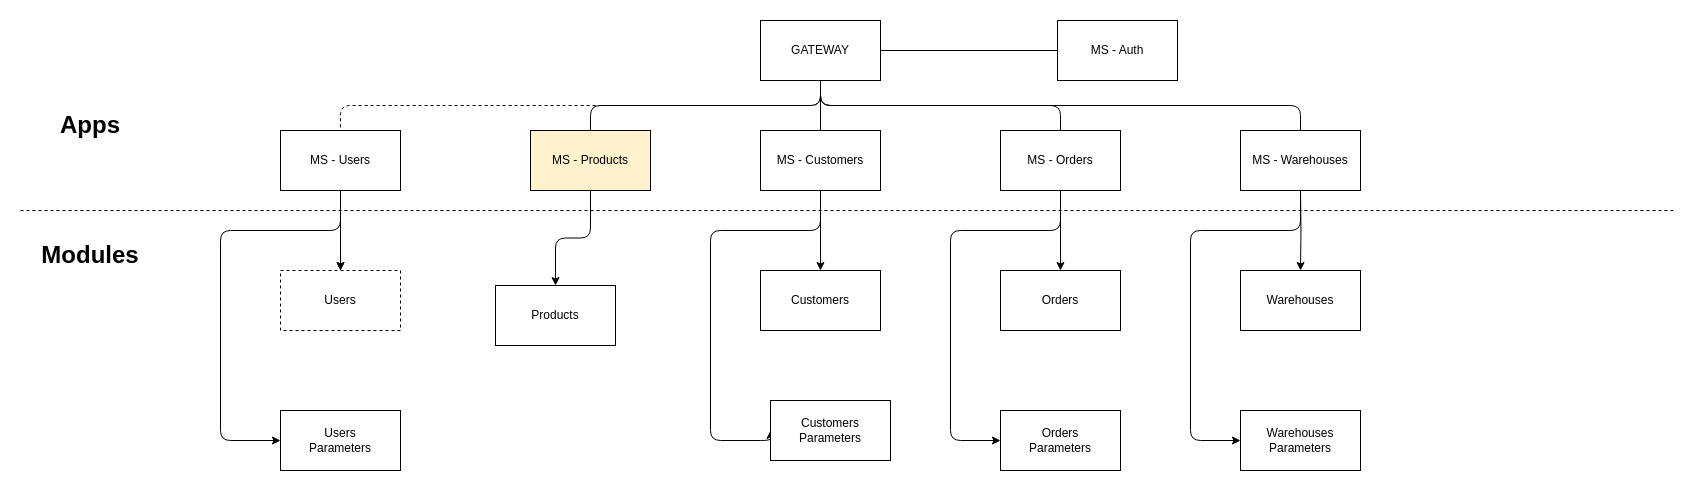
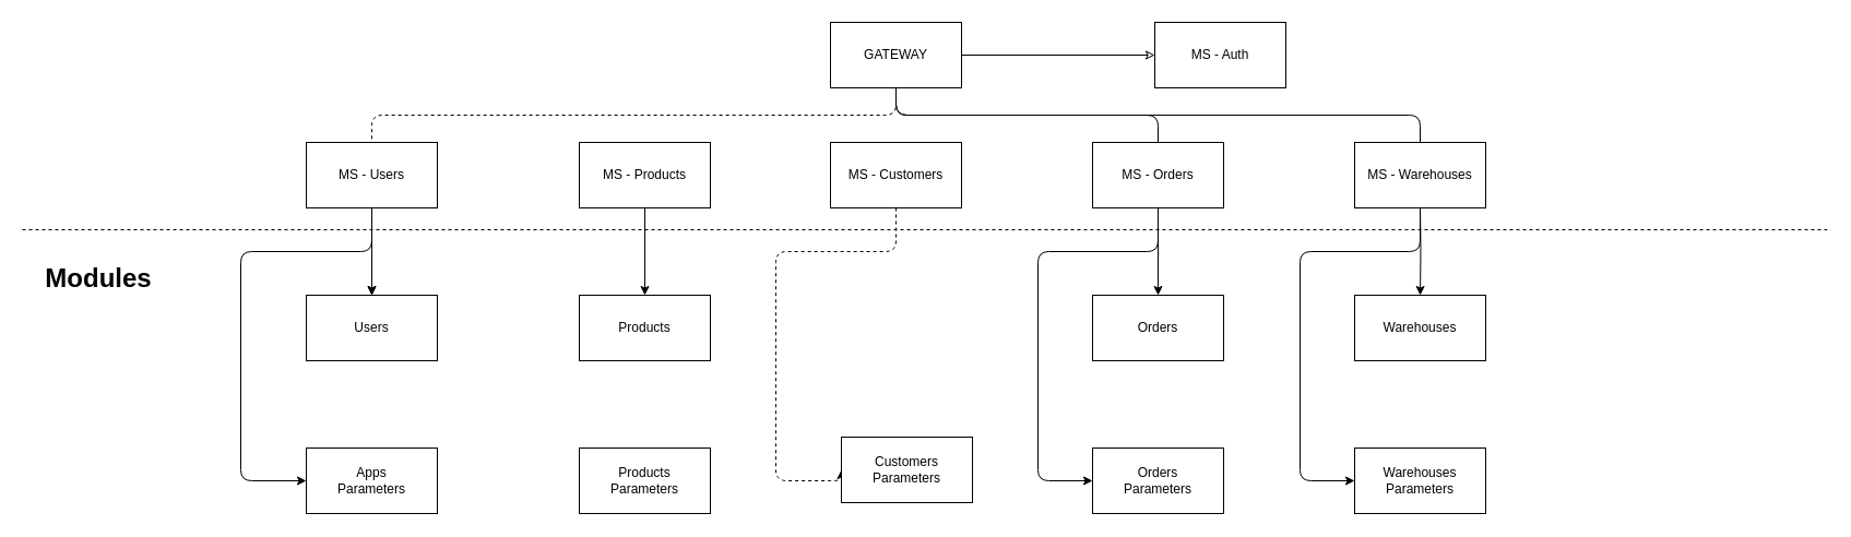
- <mxCell id="20" style="edgeStyle=orthogonalEdgeStyle;html=1;exitX=1;exitY=0.5;exitDx=0;exitDy=0;entryX=0;entryY=0.5;entryDx=0;entryDy=0;endArrow=none;endFill=0;" edge="1" parent="1" source="21" target="14"><mxGeometry relative="1" as="geometry" /></mxCell>
+ <mxCell id="20" style="edgeStyle=orthogonalEdgeStyle;html=1;exitX=1;exitY=0.5;exitDx=0;exitDy=0;entryX=0;entryY=0.5;entryDx=0;entryDy=0;endArrow=classic;endFill=0;" edge="1" parent="1" source="21" target="14"><mxGeometry relative="1" as="geometry" /></mxCell>
- <mxCell id="17" style="edgeStyle=orthogonalEdgeStyle;html=1;exitX=0.5;exitY=1;exitDx=0;exitDy=0;entryX=0.5;entryY=0;entryDx=0;entryDy=0;endArrow=none;endFill=0;" edge="1" parent="1" source="21" target="10"><mxGeometry relative="1" as="geometry" /></mxCell>
- <mxCell id="16" style="edgeStyle=orthogonalEdgeStyle;html=1;exitX=0.5;exitY=1;exitDx=0;exitDy=0;entryX=0.5;entryY=0;entryDx=0;entryDy=0;endArrow=none;endFill=0;" edge="1" parent="1" source="21" target="7"><mxGeometry relative="1" as="geometry" /></mxCell>
- <mxCell id="24" value="&lt;h1&gt;Apps&lt;/h1&gt;" style="text;html=1;strokeColor=none;fillColor=none;align=center;verticalAlign=middle;whiteSpace=wrap;rounded=0;" vertex="1" parent="1"><mxGeometry x="60" y="110" width="60" height="30" as="geometry" /></mxCell>
- <mxCell id="7" value="MS - Products" style="rounded=0;whiteSpace=wrap;html=1;fillColor=#fff2cc;" vertex="1" parent="1"><mxGeometry x="530" y="130" width="120" height="60" as="geometry" /></mxCell>
+ <mxCell id="7" value="MS - Products" style="rounded=0;whiteSpace=wrap;html=1;" vertex="1" parent="1"><mxGeometry x="530" y="130" width="120" height="60" as="geometry" /></mxCell>
- <mxCell id="8" style="edgeStyle=orthogonalEdgeStyle;html=1;entryX=0.5;entryY=0;entryDx=0;entryDy=0;" edge="1" parent="1" source="10" target="29"><mxGeometry relative="1" as="geometry" /></mxCell>
- <mxCell id="22" value="Users" style="rounded=0;whiteSpace=wrap;html=1;dashed=1;" vertex="1" parent="1"><mxGeometry x="280" y="270" width="120" height="60" as="geometry" /></mxCell>
+ <mxCell id="22" value="Users" style="rounded=0;whiteSpace=wrap;html=1;" vertex="1" parent="1"><mxGeometry x="280" y="270" width="120" height="60" as="geometry" /></mxCell>
- <mxCell id="29" value="Customers" style="rounded=0;whiteSpace=wrap;html=1;" vertex="1" parent="1"><mxGeometry x="760" y="270" width="120" height="60" as="geometry" /></mxCell>
- <mxCell id="9" style="edgeStyle=orthogonalEdgeStyle;html=1;entryX=0;entryY=0.5;entryDx=0;entryDy=0;" edge="1" parent="1" source="10" target="30"><mxGeometry relative="1" as="geometry"><Array as="points"><mxPoint x="820" y="230" /><mxPoint x="710" y="230" /><mxPoint x="710" y="440" /></Array></mxGeometry></mxCell>
+ <mxCell id="9" style="edgeStyle=orthogonalEdgeStyle;html=1;entryX=0;entryY=0.5;entryDx=0;entryDy=0;dashed=1;" edge="1" parent="1" source="10" target="30"><mxGeometry relative="1" as="geometry"><Array as="points"><mxPoint x="820" y="230" /><mxPoint x="710" y="230" /><mxPoint x="710" y="440" /></Array></mxGeometry></mxCell>
- <mxCell id="27" value="Products" style="rounded=0;whiteSpace=wrap;html=1;" vertex="1" parent="1"><mxGeometry x="495" y="285" width="120" height="60" as="geometry" /></mxCell>
+ <mxCell id="27" value="Products" style="rounded=0;whiteSpace=wrap;html=1;" vertex="1" parent="1"><mxGeometry x="530" y="270" width="120" height="60" as="geometry" /></mxCell>
- <mxCell id="26" value="Users&lt;br&gt;Parameters" style="rounded=0;whiteSpace=wrap;html=1;" vertex="1" parent="1"><mxGeometry x="280" y="410" width="120" height="60" as="geometry" /></mxCell>
+ <mxCell id="26" value="Apps&lt;br&gt;Parameters" style="rounded=0;whiteSpace=wrap;html=1;" vertex="1" parent="1"><mxGeometry x="280" y="410" width="120" height="60" as="geometry" /></mxCell>
+ <mxCell id="28" value="Products&lt;br&gt;Parameters" style="rounded=0;whiteSpace=wrap;html=1;" vertex="1" parent="1"><mxGeometry x="530" y="410" width="120" height="60" as="geometry" /></mxCell>
